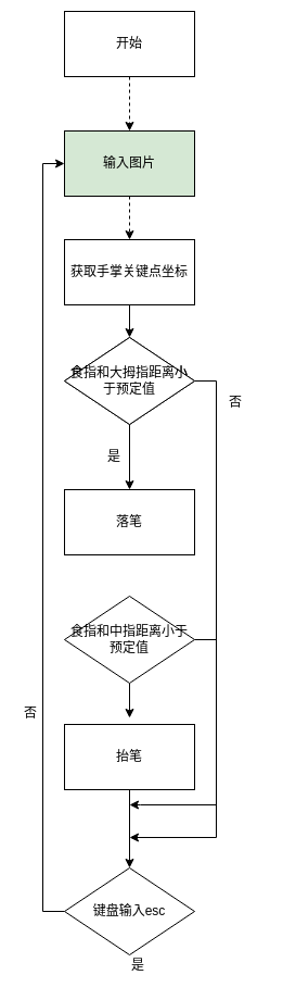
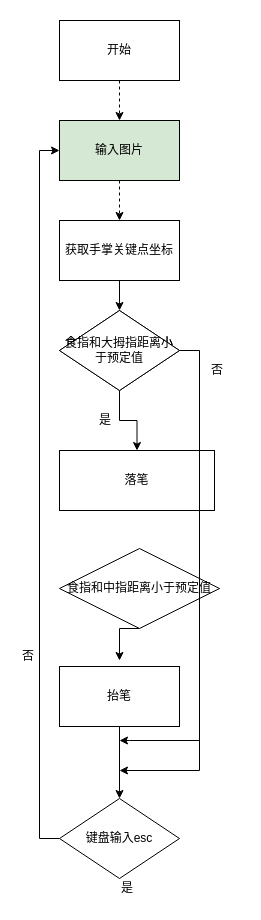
- <mxCell id="3" value="开始" style="rounded=0;whiteSpace=wrap;html=1;" parent="1" vertex="1"><mxGeometry x="59" y="10" width="120" height="60" as="geometry" /></mxCell>
+ <mxCell id="3" value="开始" style="rounded=0;whiteSpace=wrap;html=1;" parent="1" vertex="1"><mxGeometry x="59" y="20" width="120" height="60" as="geometry" /></mxCell>
- <mxCell id="10" value="落笔" style="rounded=0;whiteSpace=wrap;html=1;" parent="1" vertex="1"><mxGeometry x="59" y="450" width="120" height="60" as="geometry" /></mxCell>
+ <mxCell id="10" value="落笔" style="rounded=0;whiteSpace=wrap;html=1;" parent="1" vertex="1"><mxGeometry x="59" y="450" width="155" height="60" as="geometry" /></mxCell>
- <mxCell id="19" value="食指和中指距离小于预定值" style="rhombus;whiteSpace=wrap;html=1;" vertex="1" parent="1"><mxGeometry x="59" y="548" width="120" height="80" as="geometry" /></mxCell>
+ <mxCell id="19" value="食指和中指距离小于预定值" style="rhombus;whiteSpace=wrap;html=1;" vertex="1" parent="1"><mxGeometry x="59" y="548" width="160" height="80" as="geometry" /></mxCell>
